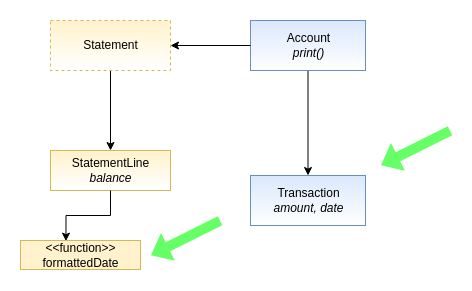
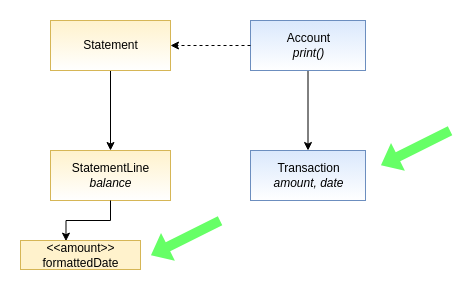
- <mxCell id="6" value="Statement" style="html=1;fillColor=#fff2cc;strokeColor=#d6b656;gradientColor=#ffffff;dashed=1;" parent="1" vertex="1"><mxGeometry x="50" y="20" width="120" height="50" as="geometry" /></mxCell>
+ <mxCell id="6" value="Statement" style="html=1;fillColor=#fff2cc;strokeColor=#d6b656;gradientColor=#ffffff;" parent="1" vertex="1"><mxGeometry x="50" y="20" width="120" height="50" as="geometry" /></mxCell>
- <mxCell id="9" value="" style="endArrow=classic;html=1;" parent="1" source="3" target="6" edge="1"><mxGeometry width="50" height="50" relative="1" as="geometry"><mxPoint x="170" y="160" as="sourcePoint" /><mxPoint x="230" y="0" as="targetPoint" /></mxGeometry></mxCell>
+ <mxCell id="9" value="" style="endArrow=classic;html=1;dashed=1;" parent="1" source="3" target="6" edge="1"><mxGeometry width="50" height="50" relative="1" as="geometry"><mxPoint x="170" y="160" as="sourcePoint" /><mxPoint x="230" y="0" as="targetPoint" /></mxGeometry></mxCell>
- <mxCell id="7" value="StatementLine&lt;br&gt;&lt;i&gt;balance&lt;/i&gt;" style="html=1;fillColor=#fff2cc;strokeColor=#d6b656;gradientColor=#ffffff;" parent="1" vertex="1"><mxGeometry x="50" y="150" width="120" height="40" as="geometry" /></mxCell>
+ <mxCell id="7" value="StatementLine&lt;br&gt;&lt;i&gt;balance&lt;/i&gt;" style="html=1;fillColor=#fff2cc;strokeColor=#d6b656;gradientColor=#ffffff;" parent="1" vertex="1"><mxGeometry x="50" y="150" width="120" height="50" as="geometry" /></mxCell>
- <mxCell id="4" value="Transaction&lt;br&gt;&lt;i&gt;amount, date&lt;/i&gt;" style="html=1;fillColor=#dae8fc;strokeColor=#6c8ebf;gradientColor=#ffffff;" parent="1" vertex="1"><mxGeometry x="250" y="175" width="115" height="50" as="geometry" /></mxCell>
+ <mxCell id="4" value="Transaction&lt;br&gt;&lt;i&gt;amount, date&lt;/i&gt;" style="html=1;fillColor=#dae8fc;strokeColor=#6c8ebf;gradientColor=#ffffff;" parent="1" vertex="1"><mxGeometry x="250" y="150" width="115" height="50" as="geometry" /></mxCell>
- <mxCell id="10" value="&amp;lt;&amp;lt;function&amp;gt;&amp;gt;&lt;br&gt;formattedDate" style="html=1;fillColor=#fff2cc;strokeColor=#d6b656;gradientColor=none;" parent="1" vertex="1"><mxGeometry x="20" y="240" width="120" height="29" as="geometry" /></mxCell>
+ <mxCell id="10" value="&amp;lt;&amp;lt;amount&amp;gt;&amp;gt;&lt;br&gt;formattedDate" style="html=1;fillColor=#fff2cc;strokeColor=#d6b656;gradientColor=none;" parent="1" vertex="1"><mxGeometry x="20" y="240" width="120" height="29" as="geometry" /></mxCell>
